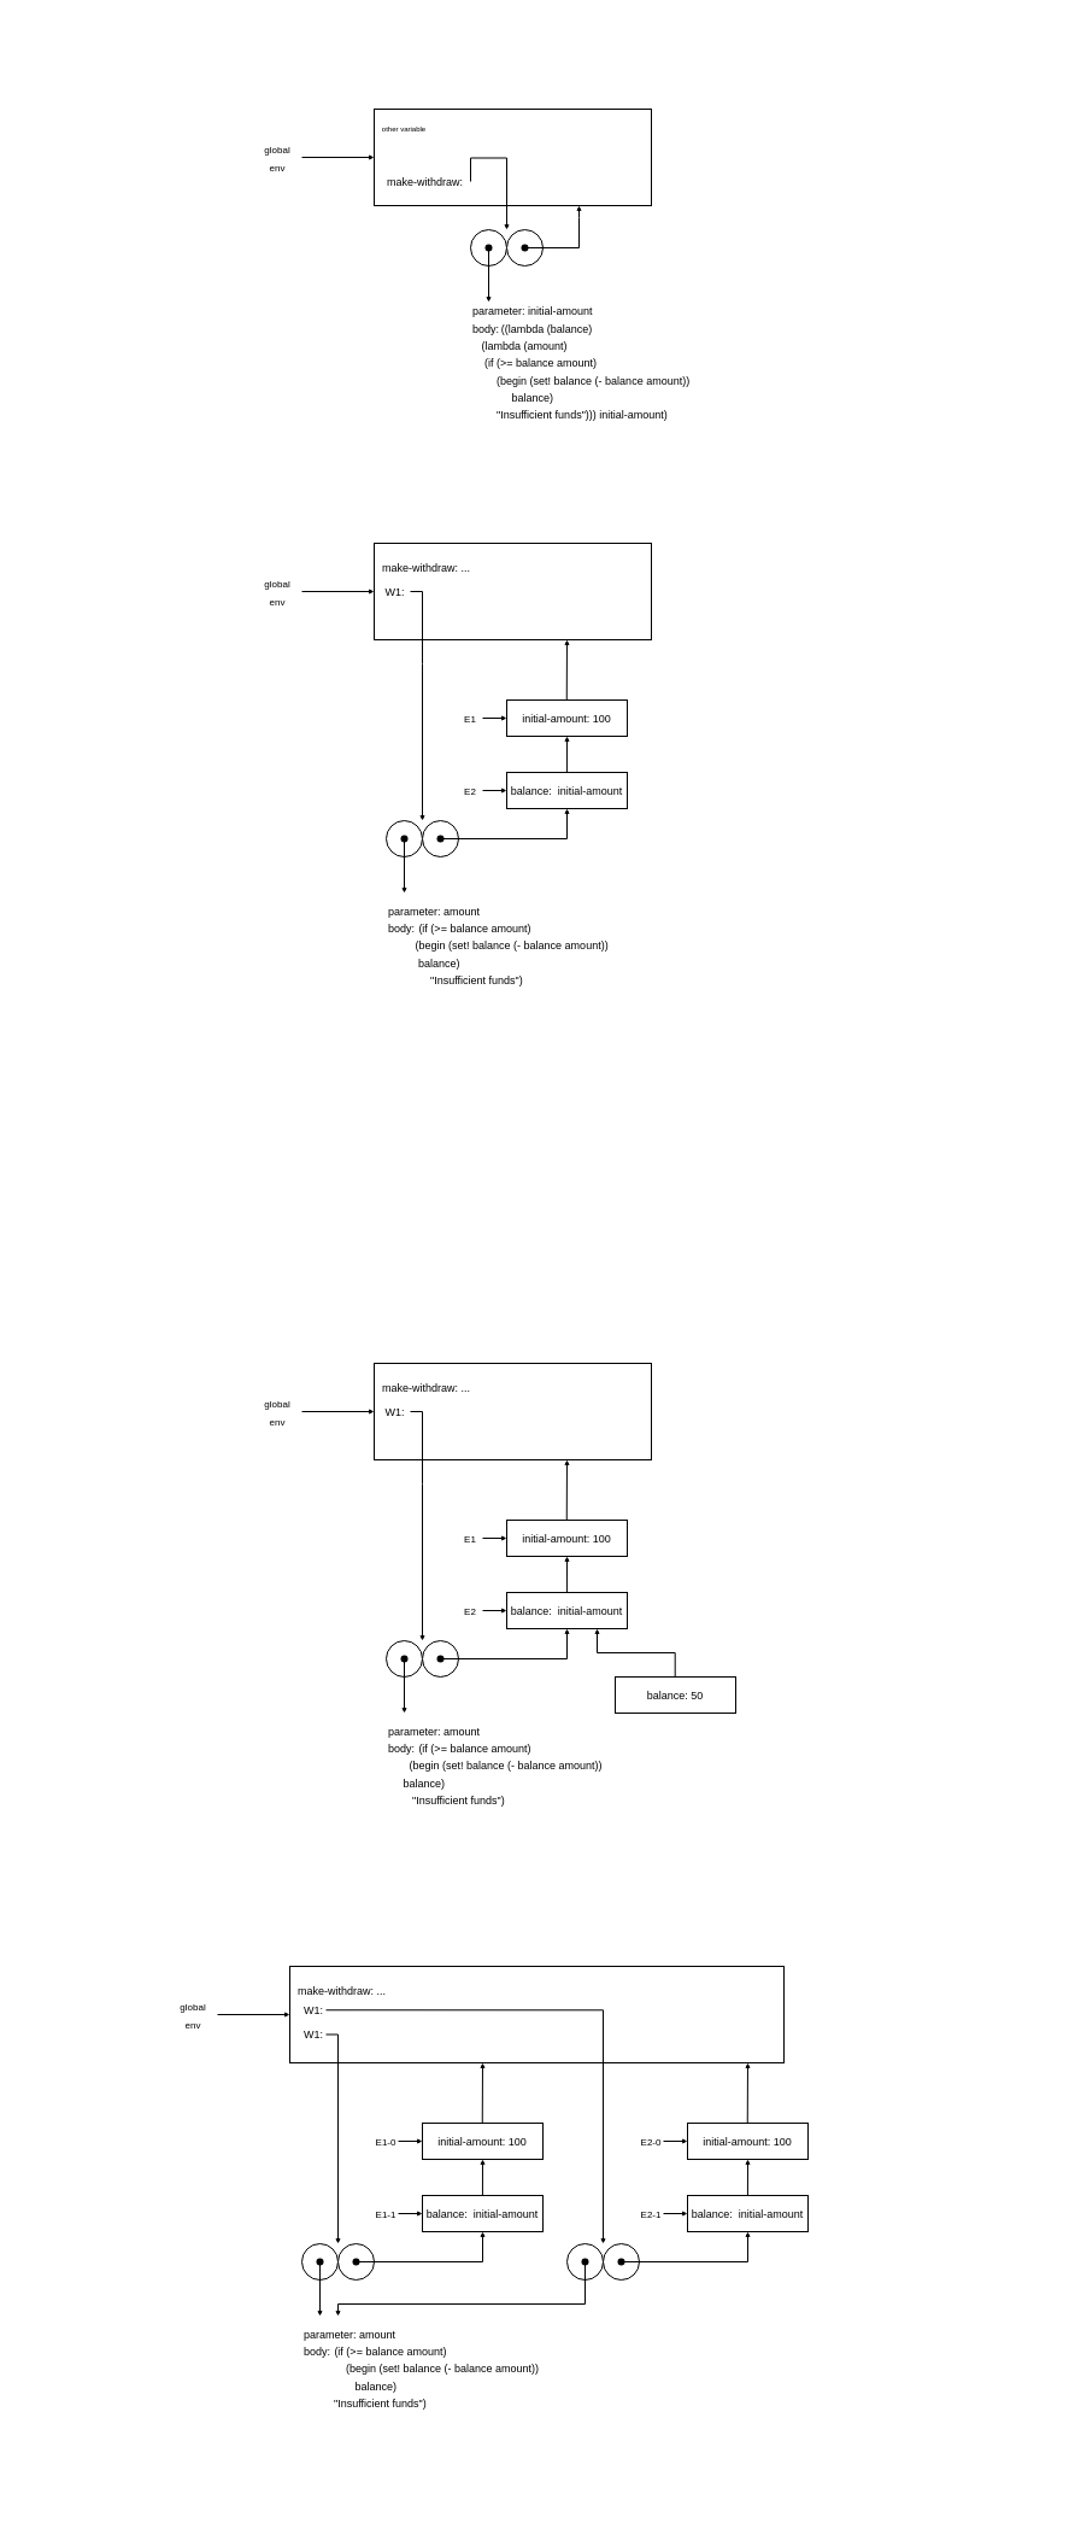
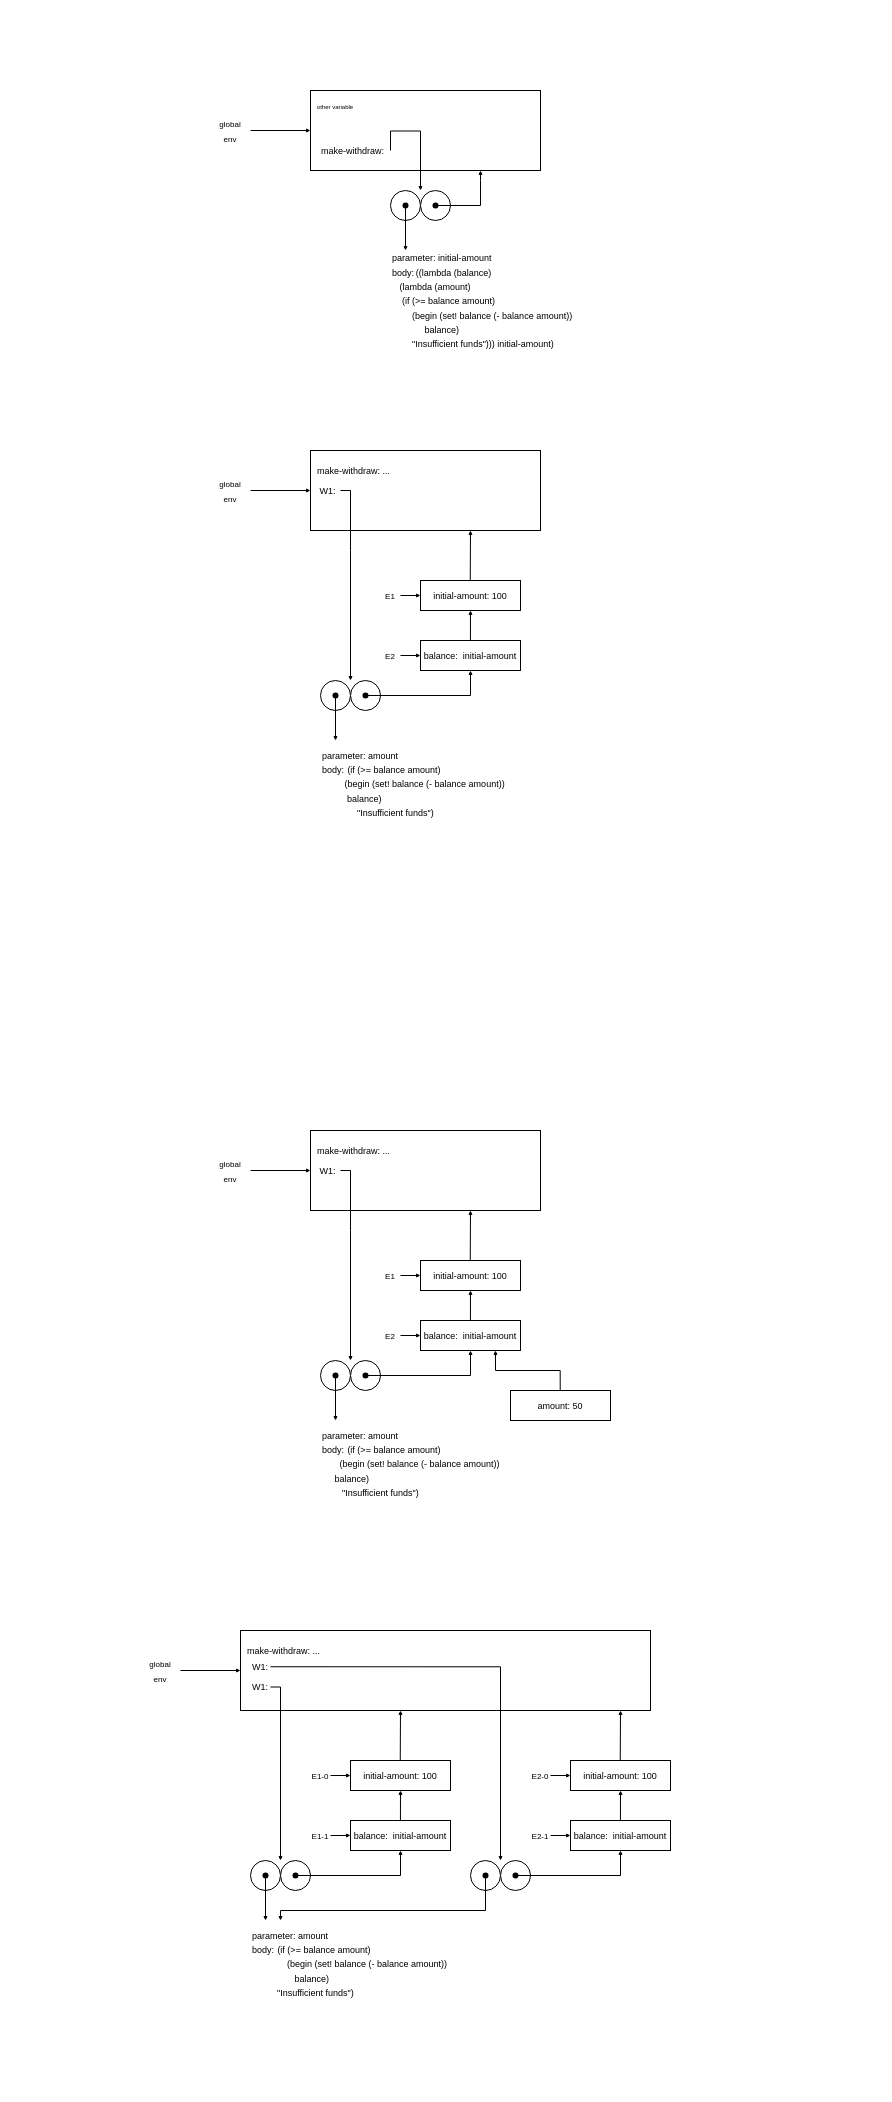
- <mxCell id="57" value="&lt;font style=&quot;font-size: 9px&quot;&gt;balance: 50&lt;/font&gt;" style="rounded=0;whiteSpace=wrap;html=1;" parent="1" vertex="1"><mxGeometry x="510" y="1390" width="100" height="30" as="geometry" /></mxCell>
+ <mxCell id="57" value="&lt;font style=&quot;font-size: 9px&quot;&gt;amount: 50&lt;/font&gt;" style="rounded=0;whiteSpace=wrap;html=1;" parent="1" vertex="1"><mxGeometry x="510" y="1390" width="100" height="30" as="geometry" /></mxCell>
